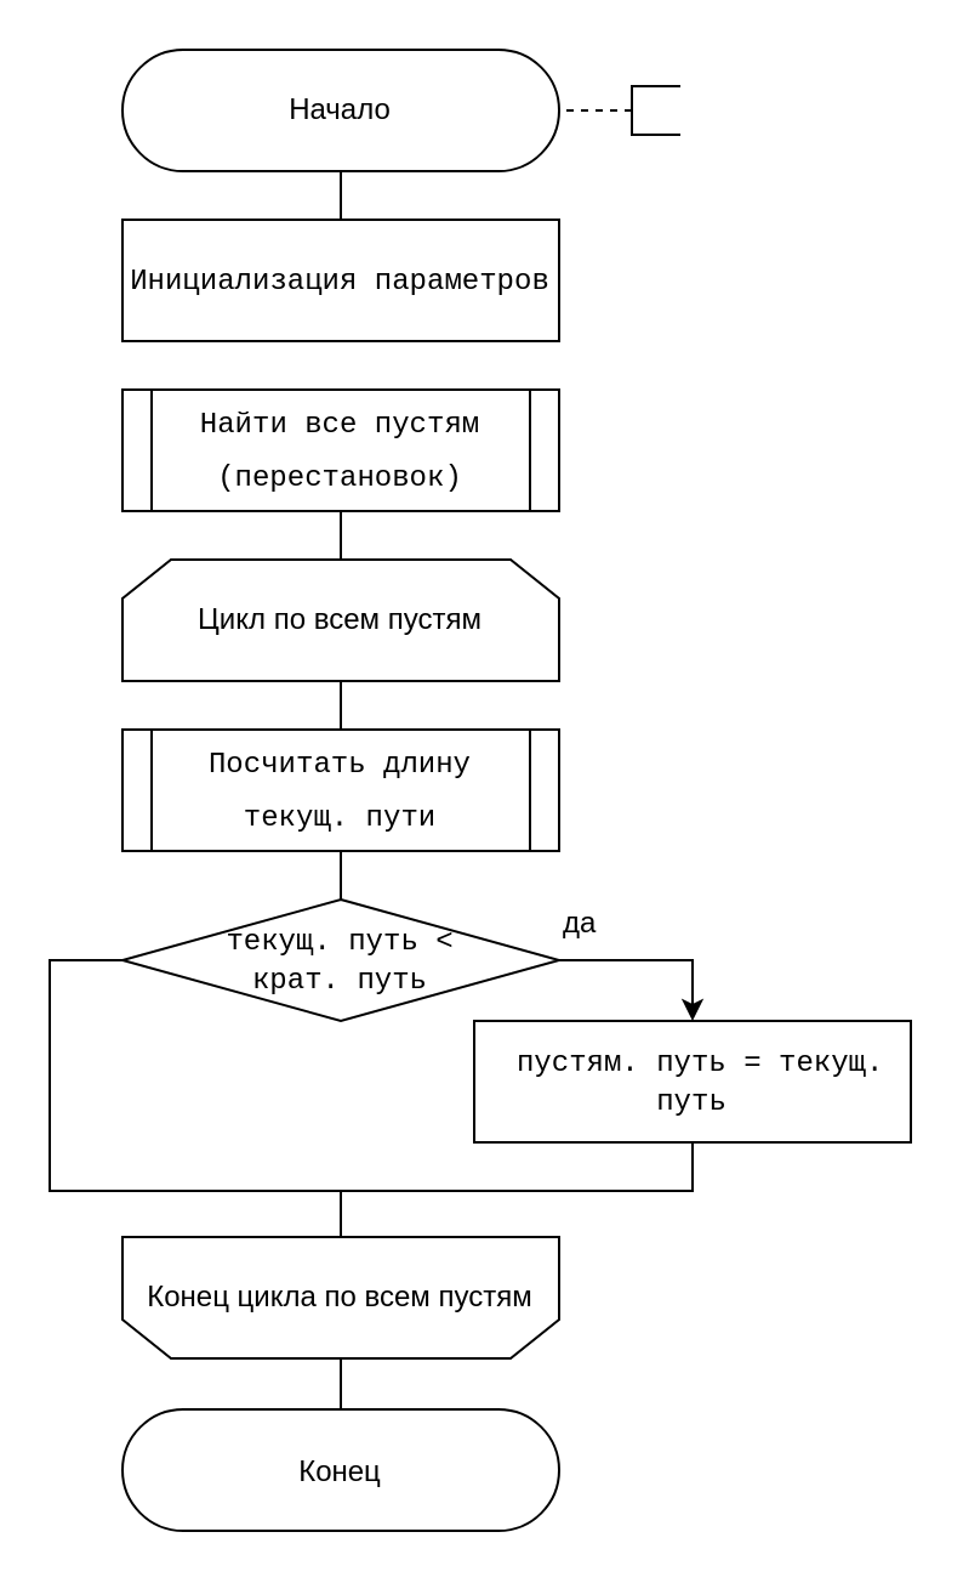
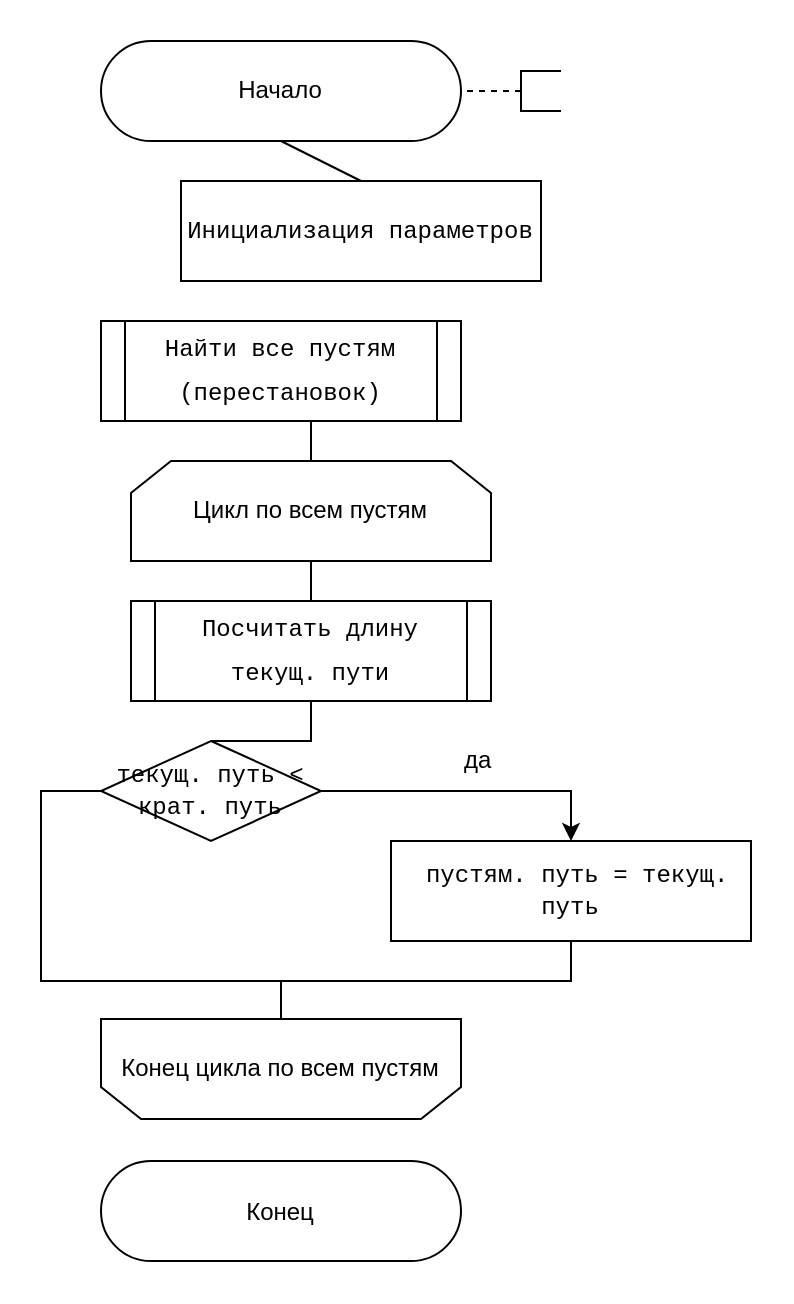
- <mxCell id="16" value="&lt;font face=&quot;Courier New&quot;&gt;Инициализация параметров&lt;br&gt;&lt;/font&gt;" style="rounded=0;whiteSpace=wrap;html=1;strokeWidth=1;fillColor=none;" parent="1" vertex="1"><mxGeometry x="50" y="90" width="180" height="50" as="geometry" /></mxCell>
+ <mxCell id="16" value="&lt;font face=&quot;Courier New&quot;&gt;Инициализация параметров&lt;br&gt;&lt;/font&gt;" style="rounded=0;whiteSpace=wrap;html=1;strokeWidth=1;fillColor=none;" parent="1" vertex="1"><mxGeometry x="90" y="90" width="180" height="50" as="geometry" /></mxCell>
- <mxCell id="14" value="&lt;span&gt;Цикл по всем пустям&lt;/span&gt;" style="shape=loopLimit;whiteSpace=wrap;html=1;size=20;fillColor=none;" parent="1" vertex="1"><mxGeometry x="50" y="230" width="180" height="50" as="geometry" /></mxCell>
+ <mxCell id="14" value="&lt;span&gt;Цикл по всем пустям&lt;/span&gt;" style="shape=loopLimit;whiteSpace=wrap;html=1;size=20;fillColor=none;" parent="1" vertex="1"><mxGeometry x="65" y="230" width="180" height="50" as="geometry" /></mxCell>
- <mxCell id="21" value="&lt;p style=&quot;line-height: 70%&quot;&gt;&lt;font face=&quot;Courier New&quot;&gt;Посчитать длину&lt;/font&gt;&lt;/p&gt;&lt;p style=&quot;line-height: 70%&quot;&gt;&lt;font face=&quot;Courier New&quot;&gt;текущ. пути&lt;/font&gt;&lt;/p&gt;" style="shape=process;whiteSpace=wrap;html=1;backgroundOutline=1;rounded=0;shadow=0;glass=0;strokeWidth=1;size=0.068;fillColor=none;" vertex="1" parent="1"><mxGeometry x="50" y="300" width="180" height="50" as="geometry" /></mxCell>
+ <mxCell id="21" value="&lt;p style=&quot;line-height: 70%&quot;&gt;&lt;font face=&quot;Courier New&quot;&gt;Посчитать длину&lt;/font&gt;&lt;/p&gt;&lt;p style=&quot;line-height: 70%&quot;&gt;&lt;font face=&quot;Courier New&quot;&gt;текущ. пути&lt;/font&gt;&lt;/p&gt;" style="shape=process;whiteSpace=wrap;html=1;backgroundOutline=1;rounded=0;shadow=0;glass=0;strokeWidth=1;size=0.068;fillColor=none;" vertex="1" parent="1"><mxGeometry x="65" y="300" width="180" height="50" as="geometry" /></mxCell>
- <mxCell id="6" value="&lt;font face=&quot;Courier New&quot;&gt;текущ. путь &amp;lt;&lt;br&gt;крат. путь&lt;/font&gt;" style="rhombus;whiteSpace=wrap;html=1;rounded=0;strokeWidth=1;fillColor=none;" parent="1" vertex="1"><mxGeometry x="50" y="370" width="180" height="50" as="geometry" /></mxCell>
+ <mxCell id="6" value="&lt;font face=&quot;Courier New&quot;&gt;текущ. путь &amp;lt;&lt;br&gt;крат. путь&lt;/font&gt;" style="rhombus;whiteSpace=wrap;html=1;rounded=0;strokeWidth=1;fillColor=none;" parent="1" vertex="1"><mxGeometry x="50" y="370" width="110" height="50" as="geometry" /></mxCell>
- <mxCell id="8" style="edgeStyle=orthogonalEdgeStyle;rounded=0;orthogonalLoop=1;jettySize=auto;html=1;exitX=0.5;exitY=0;exitDx=0;exitDy=0;endArrow=none;endFill=0;fontFamily=Courier New;fontSize=6;entryX=0.5;entryY=0;entryDx=0;entryDy=0;" parent="1" source="15" target="3" edge="1"><mxGeometry relative="1" as="geometry"><mxPoint x="125" y="563" as="targetPoint" /><mxPoint x="125" y="493" as="sourcePoint" /></mxGeometry></mxCell>
